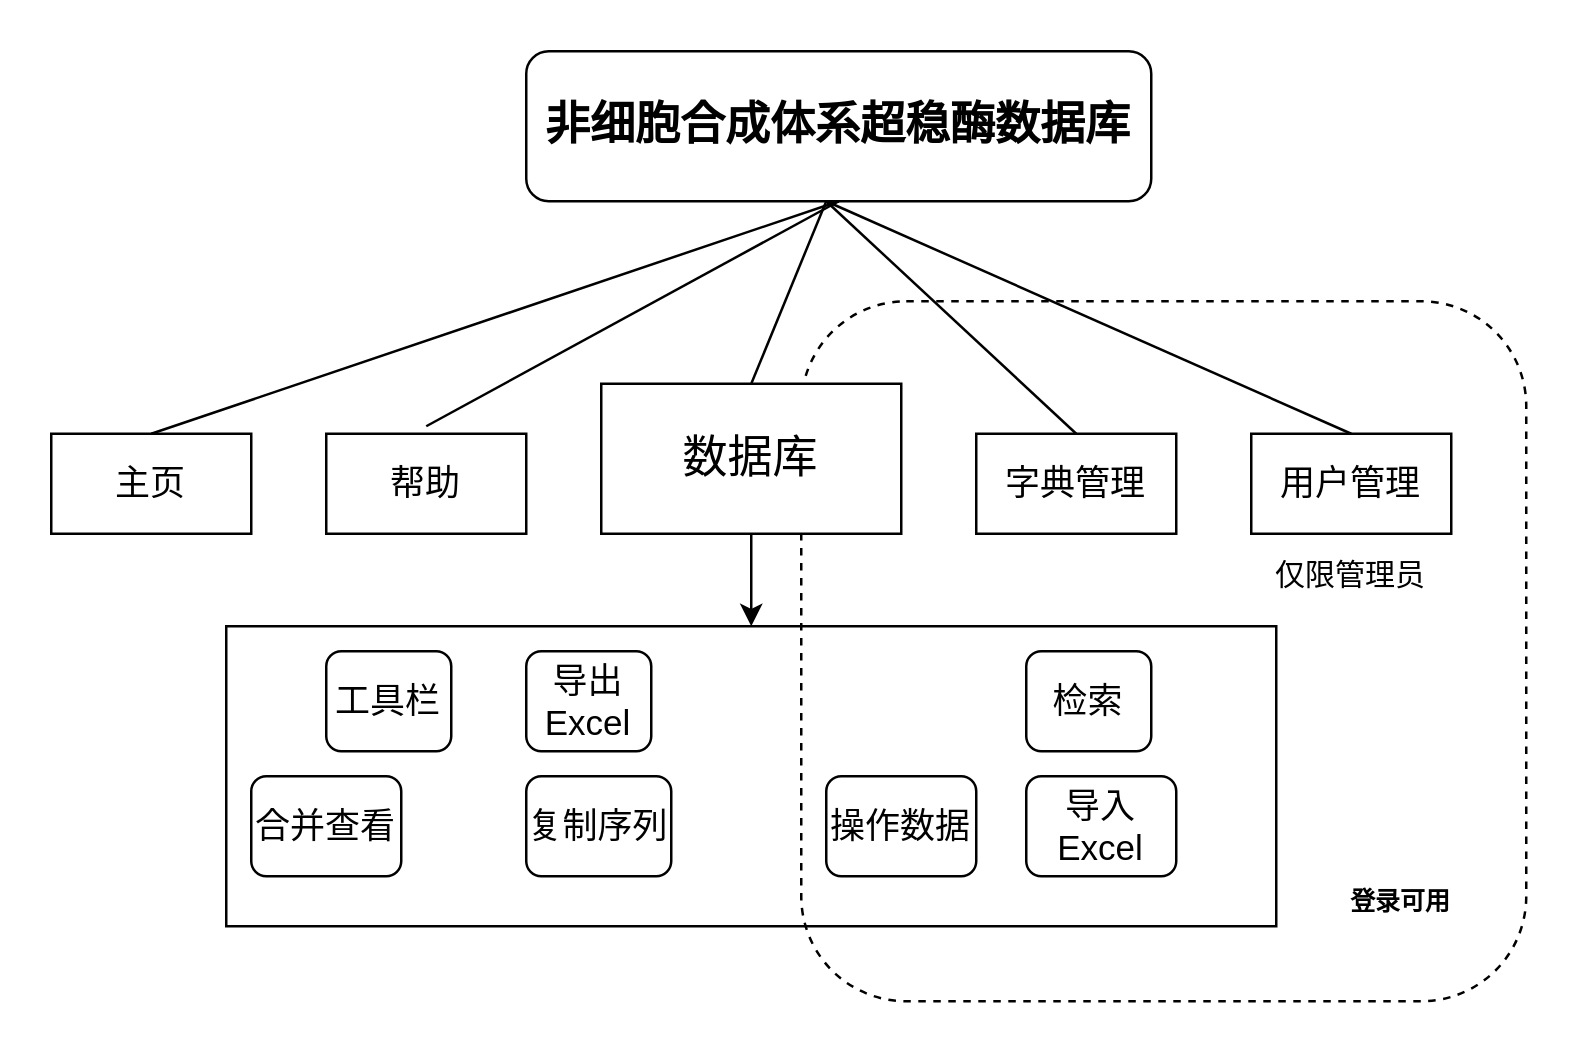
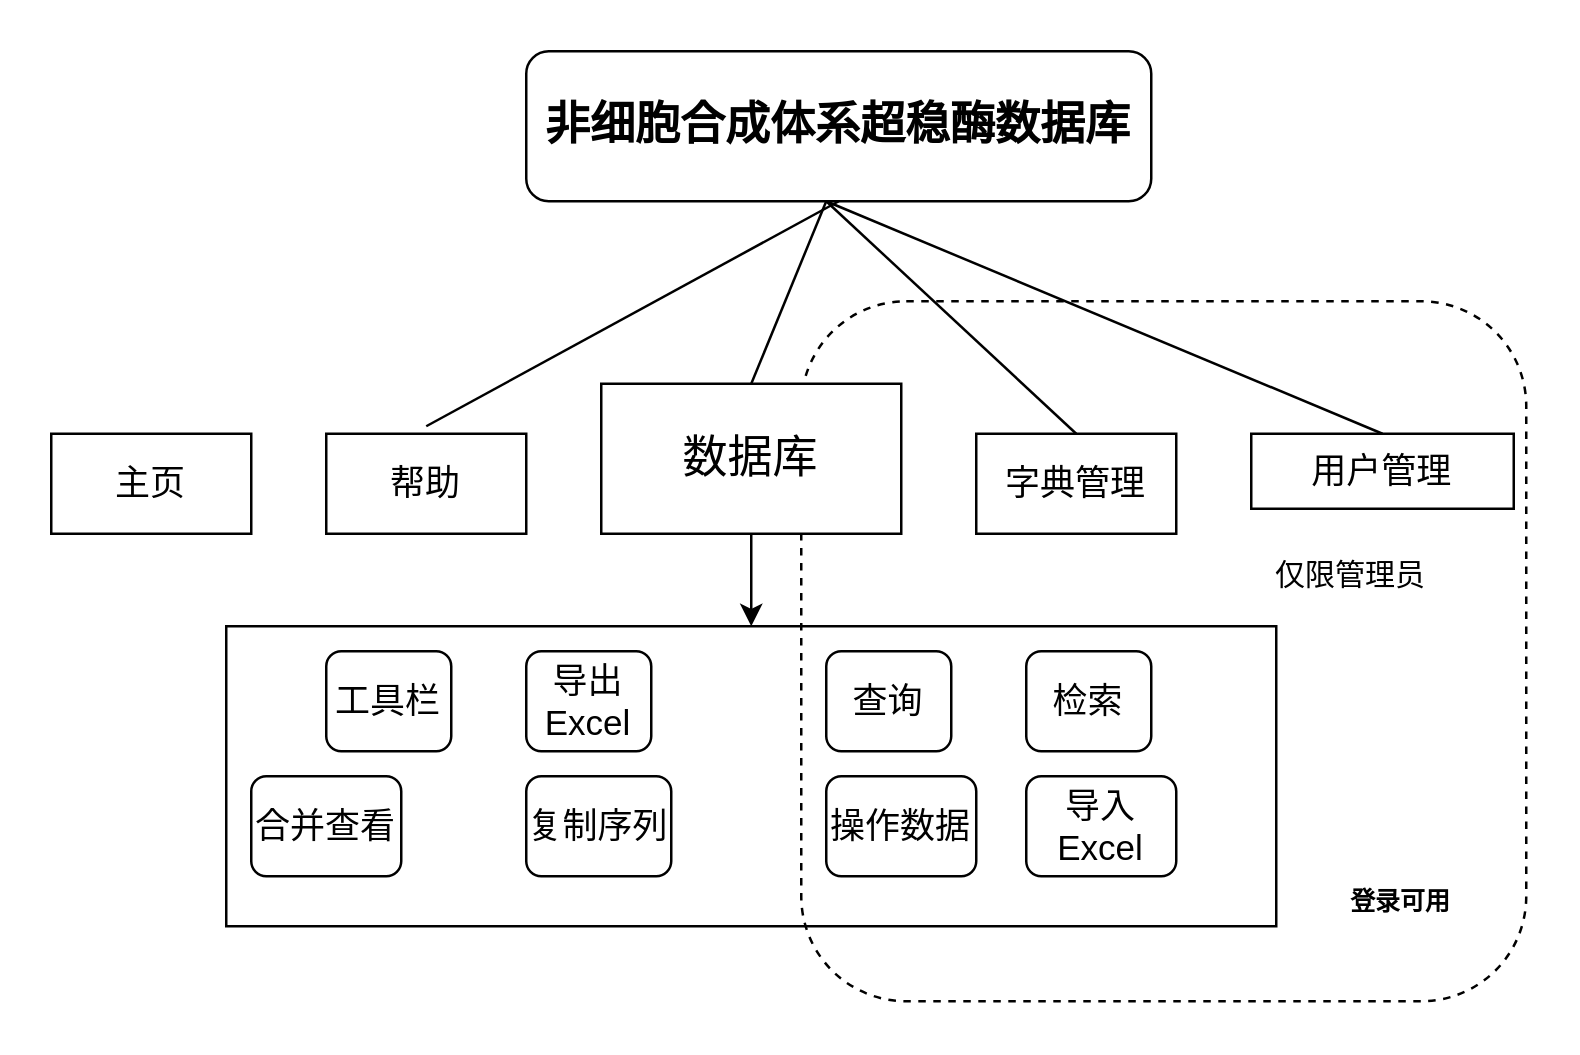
- <mxCell id="21" value="" style="endArrow=none;html=1;exitX=0.5;exitY=0;exitDx=0;exitDy=0;entryX=0.5;entryY=1;entryDx=0;entryDy=0;" edge="1" parent="1" source="4" target="20"><mxGeometry width="50" height="50" relative="1" as="geometry"><mxPoint x="320" y="170" as="sourcePoint" /><mxPoint x="370" y="120" as="targetPoint" /></mxGeometry></mxCell>
- <mxCell id="7" value="&lt;font style=&quot;font-size: 14px&quot;&gt;用户管理&lt;/font&gt;" style="rounded=0;whiteSpace=wrap;html=1;" vertex="1" parent="1"><mxGeometry x="500" y="173" width="80" height="40" as="geometry" /></mxCell>
+ <mxCell id="7" value="&lt;font style=&quot;font-size: 14px&quot;&gt;用户管理&lt;/font&gt;" style="rounded=0;whiteSpace=wrap;html=1;" vertex="1" parent="1"><mxGeometry x="500" y="173" width="105" height="30" as="geometry" /></mxCell>
+ <mxCell id="8" value="&lt;font style=&quot;font-size: 14px&quot;&gt;查询&lt;/font&gt;" style="rounded=1;whiteSpace=wrap;html=1;" vertex="1" parent="1"><mxGeometry x="330" y="260" width="50" height="40" as="geometry" /></mxCell>
